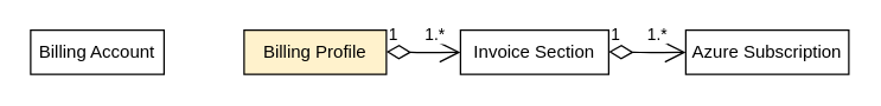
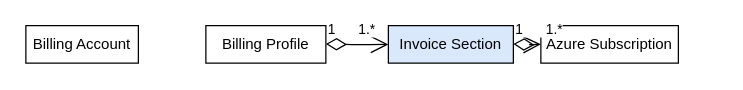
- <mxCell id="4" value="Billing Profile" style="rounded=0;whiteSpace=wrap;html=1;fillColor=#fff2cc;" vertex="1" parent="1"><mxGeometry x="164" y="20" width="96" height="30" as="geometry" /></mxCell>
+ <mxCell id="4" value="Billing Profile" style="rounded=0;whiteSpace=wrap;html=1;" vertex="1" parent="1"><mxGeometry x="164" y="20" width="96" height="30" as="geometry" /></mxCell>
- <mxCell id="5" value="Invoice Section" style="rounded=0;whiteSpace=wrap;html=1;" vertex="1" parent="1"><mxGeometry x="310" y="20" width="100" height="30" as="geometry" /></mxCell>
+ <mxCell id="5" value="Invoice Section" style="rounded=0;whiteSpace=wrap;html=1;fillColor=#dae8fc;" vertex="1" parent="1"><mxGeometry x="310" y="20" width="100" height="30" as="geometry" /></mxCell>
- <mxCell id="2" value="Azure Subscription" style="rounded=0;whiteSpace=wrap;html=1;" vertex="1" parent="1"><mxGeometry x="462" y="20" width="110" height="30" as="geometry" /></mxCell>
+ <mxCell id="2" value="Azure Subscription" style="rounded=0;whiteSpace=wrap;html=1;" vertex="1" parent="1"><mxGeometry x="432" y="20" width="110" height="30" as="geometry" /></mxCell>
